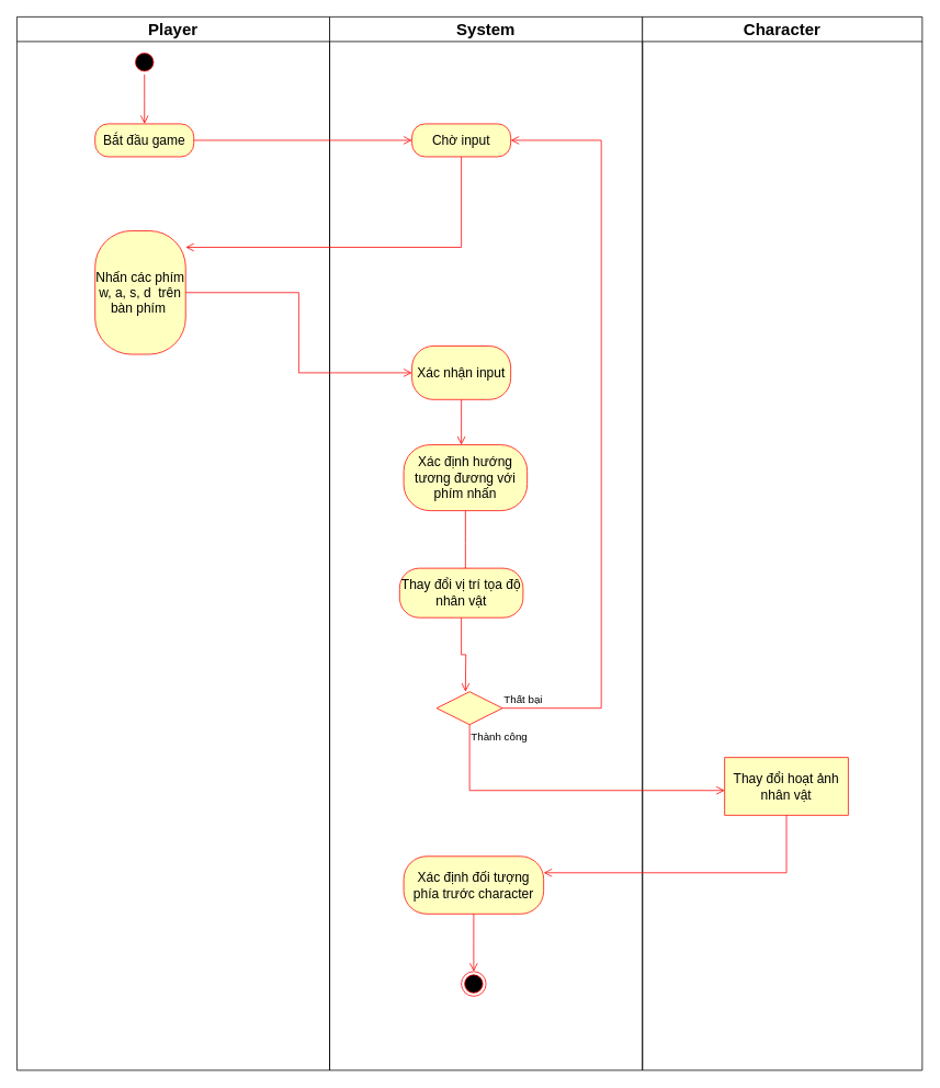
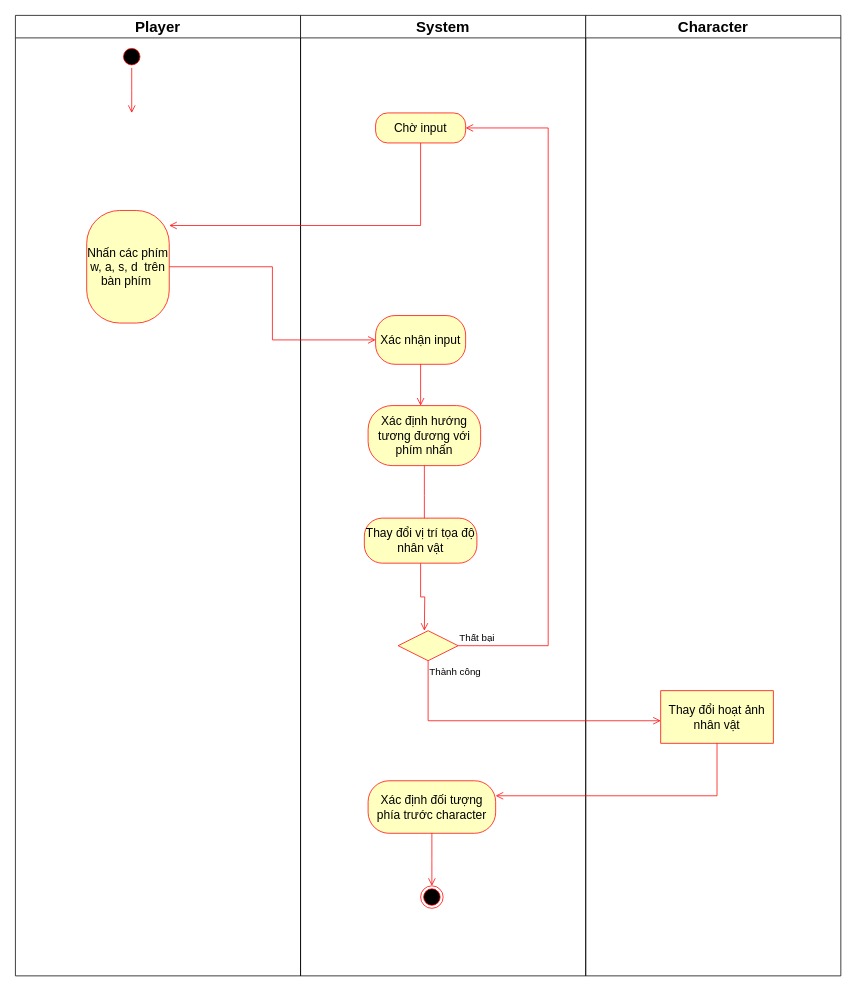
- <mxCell id="5" value="&lt;font style=&quot;font-size: 16px;&quot;&gt;Bắt đầu game&lt;/font&gt;" style="rounded=1;whiteSpace=wrap;html=1;arcSize=40;fontColor=#000000;fillColor=#ffffc0;strokeColor=#ff0000;" vertex="1" parent="2"><mxGeometry x="95" y="130" width="120" height="40" as="geometry" /></mxCell>
- <mxCell id="21" value="" style="edgeStyle=orthogonalEdgeStyle;html=1;verticalAlign=bottom;endArrow=open;endSize=8;strokeColor=#ff0000;rounded=0;" edge="1" source="5" parent="1" target="9"><mxGeometry relative="1" as="geometry"><mxPoint x="265" y="250" as="targetPoint" /></mxGeometry></mxCell>
